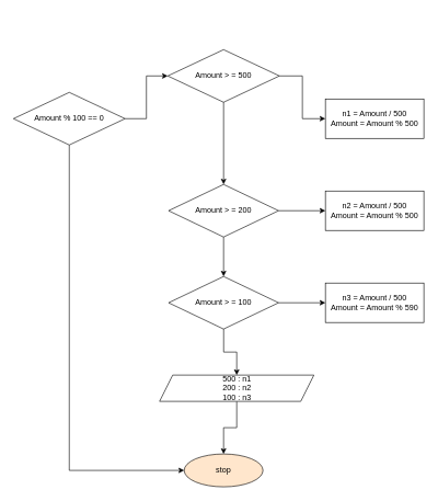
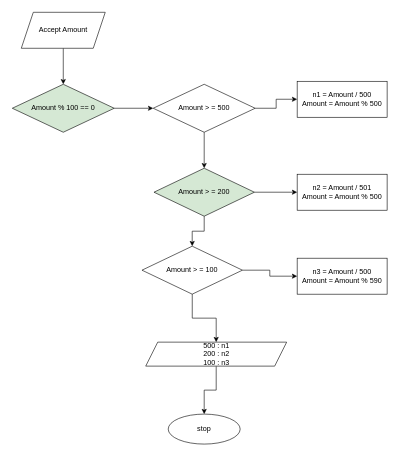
+ <mxCell id="3" value="Accept Amount" style="shape=parallelogram;perimeter=parallelogramPerimeter;whiteSpace=wrap;html=1;fixedSize=1;" vertex="1" parent="1"><mxGeometry x="35" y="20" width="140" height="60" as="geometry" /></mxCell>
- <mxCell id="9" value="Amount &amp;gt; = 500" style="rhombus;whiteSpace=wrap;html=1;" vertex="1" parent="1"><mxGeometry x="255" y="75" width="170" height="80" as="geometry" /></mxCell>
+ <mxCell id="9" value="Amount &amp;gt; = 500" style="rhombus;whiteSpace=wrap;html=1;" vertex="1" parent="1"><mxGeometry x="255" y="140" width="170" height="80" as="geometry" /></mxCell>
+ <mxCell id="2" style="edgeStyle=orthogonalEdgeStyle;rounded=0;orthogonalLoop=1;jettySize=auto;html=1;exitX=0.5;exitY=1;exitDx=0;exitDy=0;entryX=0.5;entryY=0;entryDx=0;entryDy=0;" edge="1" parent="1" source="3" target="6"><mxGeometry relative="1" as="geometry" /></mxCell>
- <mxCell id="6" value="Amount % 100 == 0" style="rhombus;whiteSpace=wrap;html=1;" vertex="1" parent="1"><mxGeometry x="20" y="140" width="170" height="80" as="geometry" /></mxCell>
+ <mxCell id="6" value="Amount % 100 == 0" style="rhombus;whiteSpace=wrap;html=1;fillColor=#d5e8d4;" vertex="1" parent="1"><mxGeometry x="20" y="140" width="170" height="80" as="geometry" /></mxCell>
- <mxCell id="10" value="n1 = Amount / 500&lt;br&gt;Amount = Amount % 500" style="rounded=0;whiteSpace=wrap;html=1;" vertex="1" parent="1"><mxGeometry x="495" y="150" width="150" height="60" as="geometry" /></mxCell>
+ <mxCell id="10" value="n1 = Amount / 500&lt;br&gt;Amount = Amount % 500" style="rounded=0;whiteSpace=wrap;html=1;" vertex="1" parent="1"><mxGeometry x="495" y="135" width="150" height="60" as="geometry" /></mxCell>
- <mxCell id="13" value="&lt;span&gt;Amount &amp;gt; = 200&lt;/span&gt;" style="rhombus;whiteSpace=wrap;html=1;" vertex="1" parent="1"><mxGeometry x="256.25" y="280" width="167.5" height="80" as="geometry" /></mxCell>
+ <mxCell id="13" value="&lt;span&gt;Amount &amp;gt; = 200&lt;/span&gt;" style="rhombus;whiteSpace=wrap;html=1;fillColor=#d5e8d4;" vertex="1" parent="1"><mxGeometry x="256.25" y="280" width="167.5" height="80" as="geometry" /></mxCell>
- <mxCell id="14" value="n2 = Amount / 500&lt;br&gt;Amount = Amount % 500" style="rounded=0;whiteSpace=wrap;html=1;" vertex="1" parent="1"><mxGeometry x="495" y="290" width="150" height="60" as="geometry" /></mxCell>
+ <mxCell id="14" value="n2 = Amount / 501&lt;br&gt;Amount = Amount % 500" style="rounded=0;whiteSpace=wrap;html=1;" vertex="1" parent="1"><mxGeometry x="495" y="290" width="150" height="60" as="geometry" /></mxCell>
- <mxCell id="17" value="&lt;span&gt;Amount &amp;gt; = 100&lt;/span&gt;" style="rhombus;whiteSpace=wrap;html=1;" vertex="1" parent="1"><mxGeometry x="256.25" y="420" width="167.5" height="80" as="geometry" /></mxCell>
+ <mxCell id="17" value="&lt;span&gt;Amount &amp;gt; = 100&lt;/span&gt;" style="rhombus;whiteSpace=wrap;html=1;" vertex="1" parent="1"><mxGeometry x="236.25" y="410" width="167.5" height="80" as="geometry" /></mxCell>
- <mxCell id="5" style="edgeStyle=orthogonalEdgeStyle;rounded=0;orthogonalLoop=1;jettySize=auto;html=1;exitX=0.5;exitY=1;exitDx=0;exitDy=0;entryX=0;entryY=0.5;entryDx=0;entryDy=0;" edge="1" parent="1" source="6" target="21"><mxGeometry relative="1" as="geometry" /></mxCell>
- <mxCell id="21" value="stop" style="ellipse;whiteSpace=wrap;html=1;fillColor=#ffe6cc;" vertex="1" parent="1"><mxGeometry x="280" y="690" width="120" height="50" as="geometry" /></mxCell>
+ <mxCell id="21" value="stop" style="ellipse;whiteSpace=wrap;html=1;" vertex="1" parent="1"><mxGeometry x="280" y="690" width="120" height="50" as="geometry" /></mxCell>
